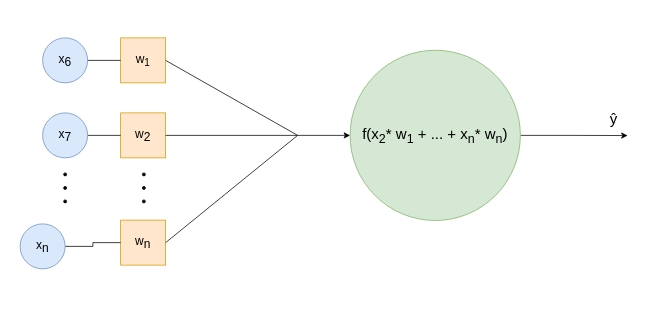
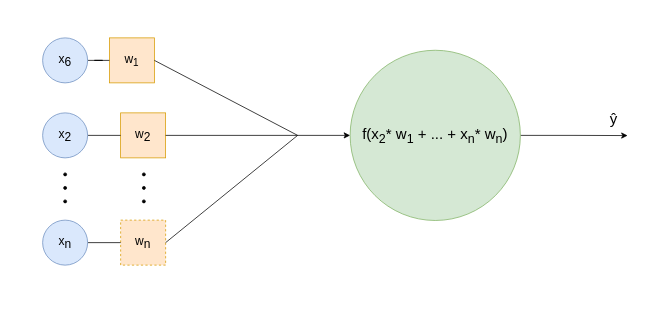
- <mxCell id="3" value="&lt;font style=&quot;font-size: 16px;&quot;&gt;w&lt;sub&gt;1&lt;/sub&gt;&lt;/font&gt;" style="rounded=0;whiteSpace=wrap;html=1;fillColor=#ffe6cc;strokeColor=#d79b00;" parent="1" vertex="1"><mxGeometry x="160" y="50" width="60" height="60" as="geometry" /></mxCell>
+ <mxCell id="3" value="&lt;font style=&quot;font-size: 16px;&quot;&gt;w&lt;sub&gt;1&lt;/sub&gt;&lt;/font&gt;" style="rounded=0;whiteSpace=wrap;html=1;fillColor=#ffe6cc;strokeColor=#d79b00;" parent="1" vertex="1"><mxGeometry x="145" y="50" width="60" height="60" as="geometry" /></mxCell>
- <mxCell id="12" value="x&lt;sub style=&quot;font-size: 16px;&quot;&gt;7&lt;/sub&gt;" style="ellipse;whiteSpace=wrap;html=1;fillColor=#dae8fc;strokeColor=#6c8ebf;fontSize=16;" parent="1" vertex="1"><mxGeometry x="56" y="150" width="60" height="60" as="geometry" /></mxCell>
+ <mxCell id="12" value="x&lt;sub style=&quot;font-size: 16px;&quot;&gt;2&lt;/sub&gt;" style="ellipse;whiteSpace=wrap;html=1;fillColor=#dae8fc;strokeColor=#6c8ebf;fontSize=16;" parent="1" vertex="1"><mxGeometry x="56" y="150" width="60" height="60" as="geometry" /></mxCell>
- <mxCell id="5" value="w&lt;sub style=&quot;font-size: 16px;&quot;&gt;n&lt;/sub&gt;" style="rounded=0;whiteSpace=wrap;html=1;fillColor=#ffe6cc;strokeColor=#d79b00;fontSize=16;" parent="1" vertex="1"><mxGeometry x="160" y="293" width="60" height="60" as="geometry" /></mxCell>
+ <mxCell id="5" value="w&lt;sub style=&quot;font-size: 16px;&quot;&gt;n&lt;/sub&gt;" style="rounded=0;whiteSpace=wrap;html=1;fillColor=#ffe6cc;strokeColor=#d79b00;fontSize=16;dashed=1;" parent="1" vertex="1"><mxGeometry x="160" y="293" width="60" height="60" as="geometry" /></mxCell>
- <mxCell id="14" value="x&lt;sub style=&quot;font-size: 16px;&quot;&gt;n&lt;/sub&gt;" style="ellipse;whiteSpace=wrap;html=1;fillColor=#dae8fc;strokeColor=#6c8ebf;fontSize=16;" parent="1" vertex="1"><mxGeometry x="26" y="298" width="60" height="60" as="geometry" /></mxCell>
+ <mxCell id="14" value="x&lt;sub style=&quot;font-size: 16px;&quot;&gt;n&lt;/sub&gt;" style="ellipse;whiteSpace=wrap;html=1;fillColor=#dae8fc;strokeColor=#6c8ebf;fontSize=16;" parent="1" vertex="1"><mxGeometry x="56" y="293" width="60" height="60" as="geometry" /></mxCell>
